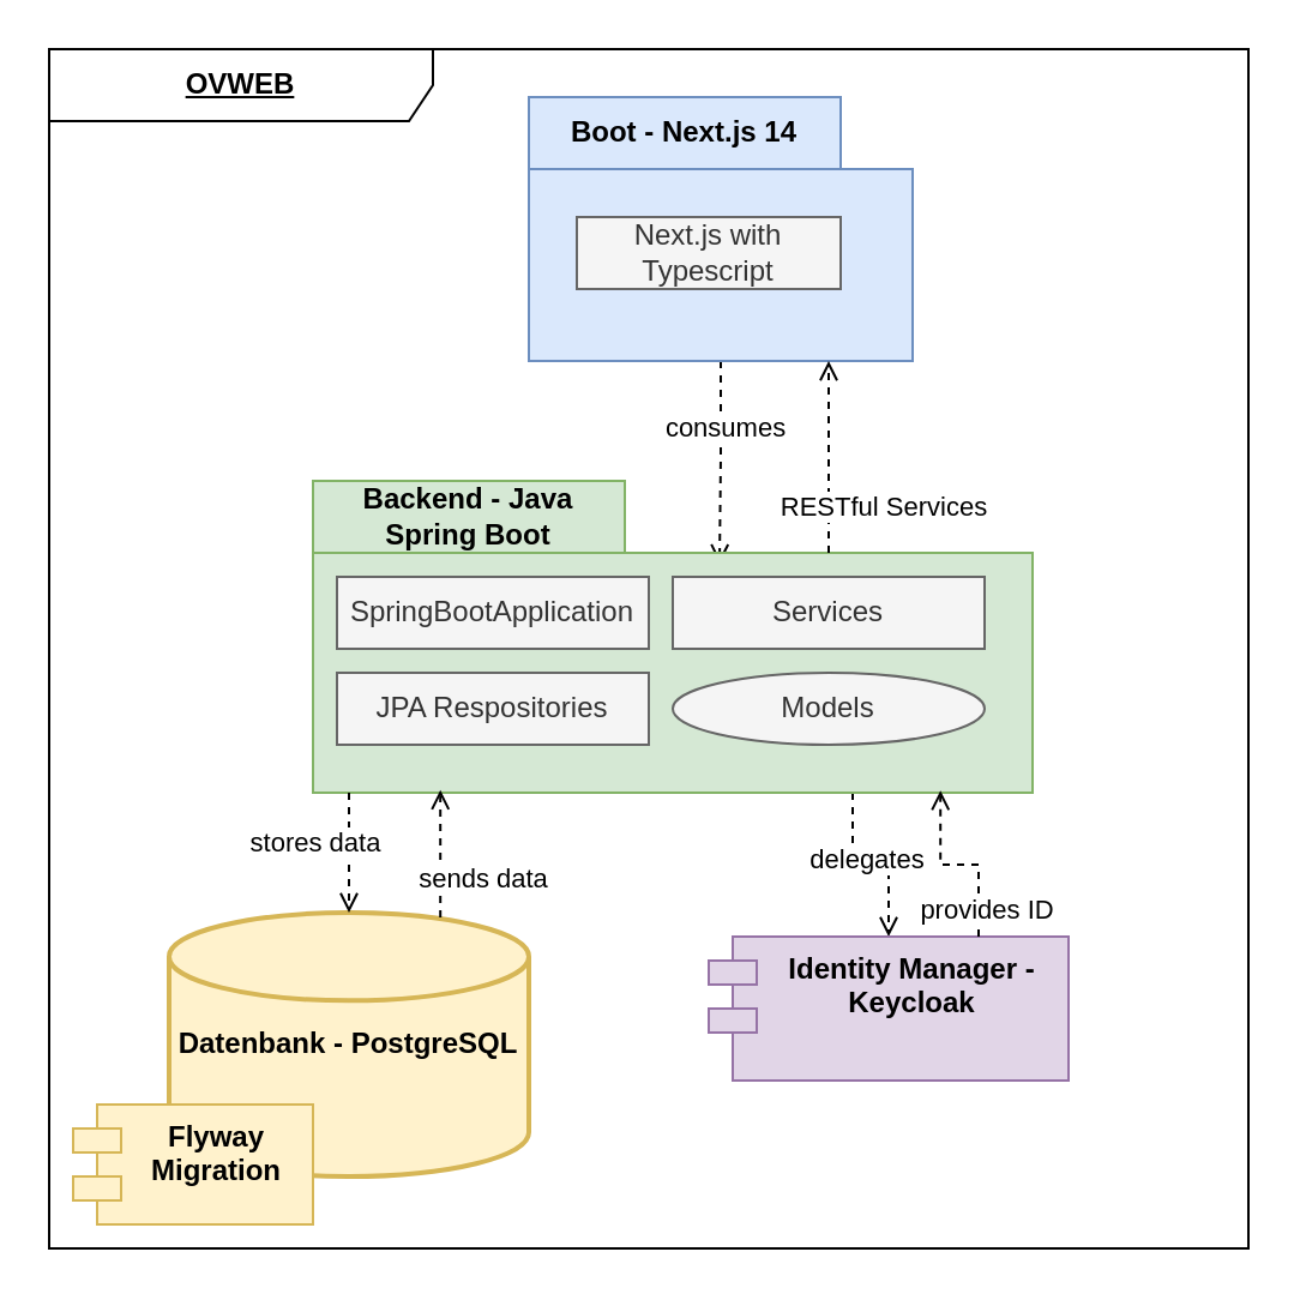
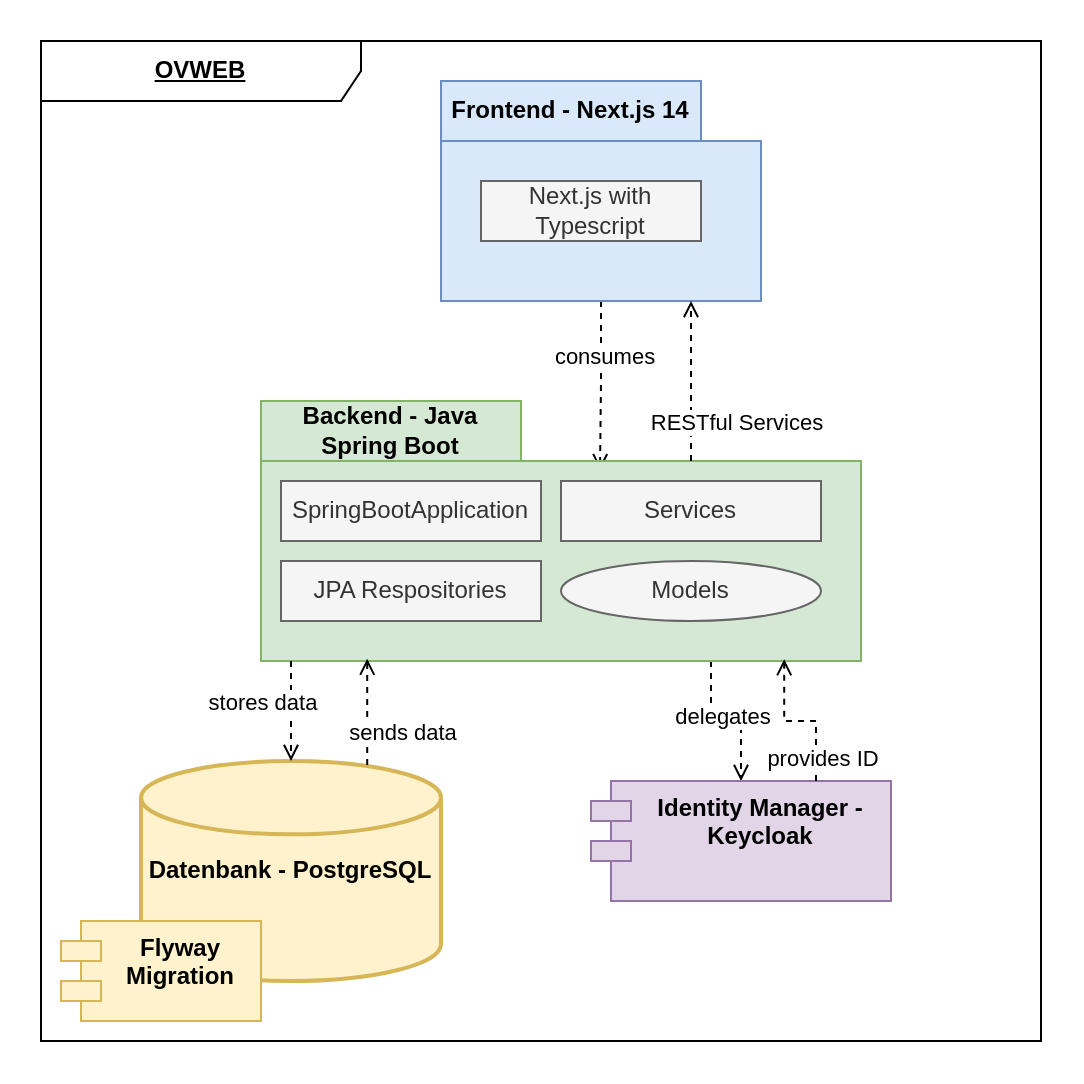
- <mxCell id="5" value="Boot - Next.js 14" style="shape=folder;fontStyle=1;tabWidth=130;tabHeight=30;tabPosition=left;html=1;boundedLbl=1;labelInHeader=1;container=1;collapsible=0;recursiveResize=0;whiteSpace=wrap;fillColor=#dae8fc;strokeColor=#6c8ebf;" vertex="1" parent="2"><mxGeometry x="200" y="20" width="160" height="110" as="geometry" /></mxCell>
+ <mxCell id="5" value="Frontend - Next.js 14" style="shape=folder;fontStyle=1;tabWidth=130;tabHeight=30;tabPosition=left;html=1;boundedLbl=1;labelInHeader=1;container=1;collapsible=0;recursiveResize=0;whiteSpace=wrap;fillColor=#dae8fc;strokeColor=#6c8ebf;" vertex="1" parent="2"><mxGeometry x="200" y="20" width="160" height="110" as="geometry" /></mxCell>
